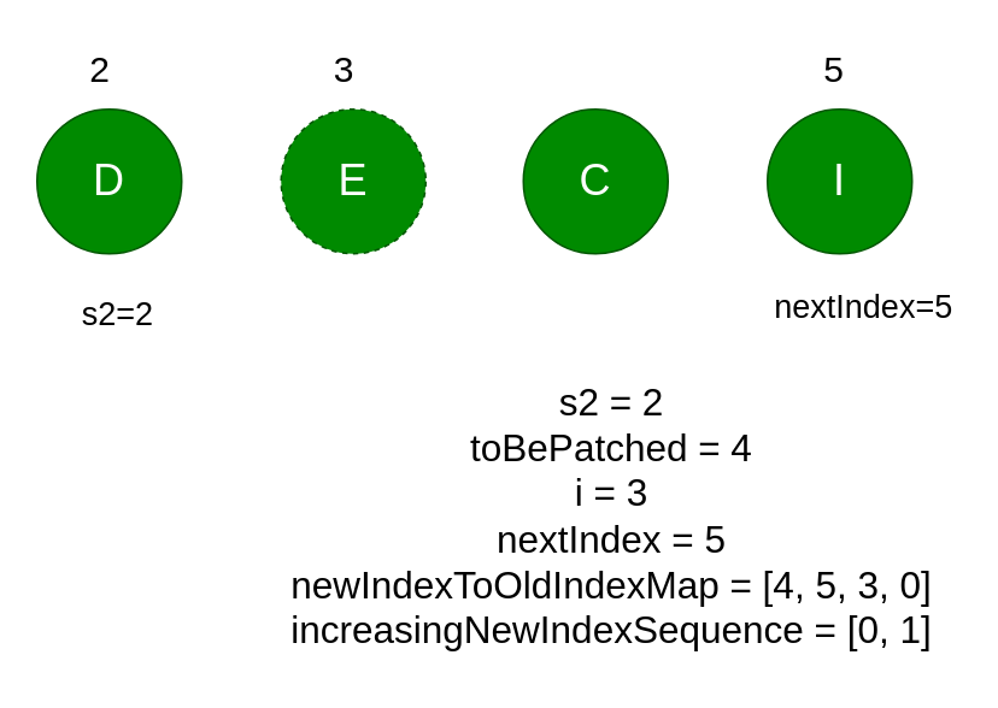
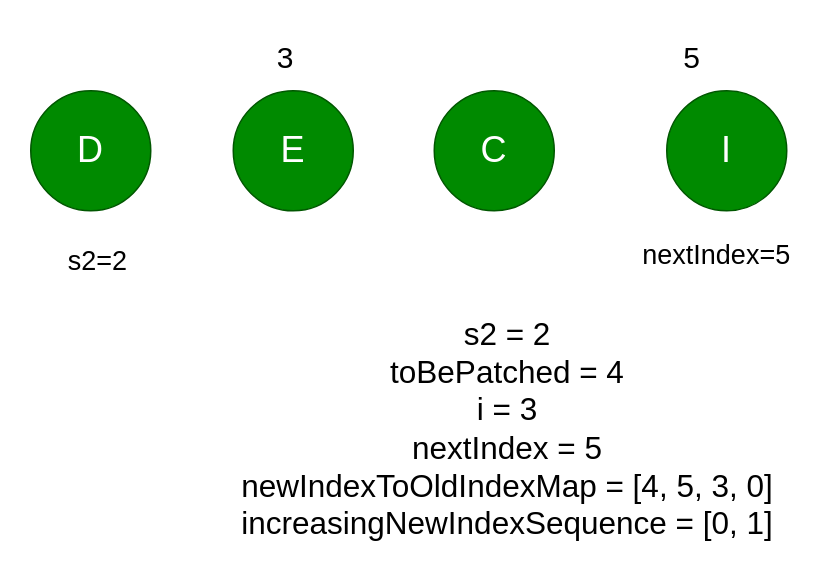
- <mxCell id="8" value="&lt;font style=&quot;font-size: 20px&quot;&gt;2&lt;/font&gt;" style="text;html=1;strokeColor=none;fillColor=none;align=center;verticalAlign=middle;whiteSpace=wrap;rounded=0;fontSize=28;" parent="1" vertex="1"><mxGeometry x="30" y="20" width="50" height="30" as="geometry" /></mxCell>
- <mxCell id="3" value="E" style="ellipse;whiteSpace=wrap;html=1;aspect=fixed;fillColor=#008a00;strokeColor=#005700;fontColor=#ffffff;fontSize=24;dashed=1;" parent="1" vertex="1"><mxGeometry x="155" y="60" width="80" height="80" as="geometry" /></mxCell>
+ <mxCell id="3" value="E" style="ellipse;whiteSpace=wrap;html=1;aspect=fixed;fillColor=#008a00;strokeColor=#005700;fontColor=#ffffff;fontSize=24;" parent="1" vertex="1"><mxGeometry x="155" y="60" width="80" height="80" as="geometry" /></mxCell>
- <mxCell id="5" value="I" style="ellipse;whiteSpace=wrap;html=1;aspect=fixed;fillColor=#008a00;strokeColor=#005700;fontColor=#ffffff;fontSize=24;" parent="1" vertex="1"><mxGeometry x="424" y="60" width="80" height="80" as="geometry" /></mxCell>
+ <mxCell id="5" value="I" style="ellipse;whiteSpace=wrap;html=1;aspect=fixed;fillColor=#008a00;strokeColor=#005700;fontColor=#ffffff;fontSize=24;" parent="1" vertex="1"><mxGeometry x="444" y="60" width="80" height="80" as="geometry" /></mxCell>
